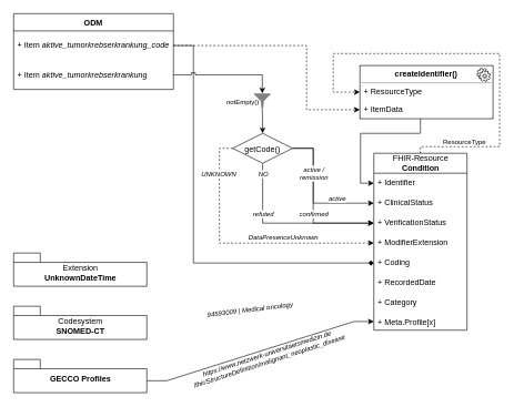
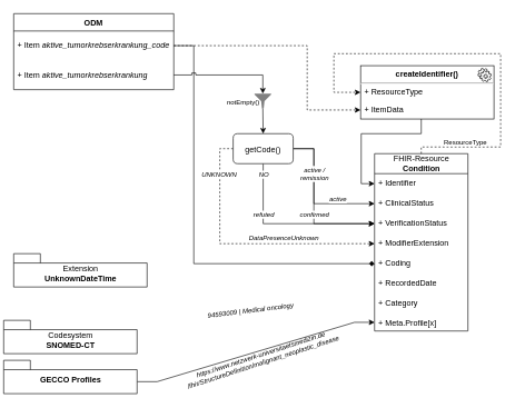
- <mxCell id="39" value="&lt;p style=&quot;line-height: 100%&quot;&gt;getCode()&lt;/p&gt;" style="rhombus;whiteSpace=wrap;html=1;aspect=fixed;verticalAlign=middle;" parent="1" vertex="1"><mxGeometry x="349" y="200" width="90" height="45" as="geometry" /></mxCell>
+ <mxCell id="39" value="&lt;p style=&quot;line-height: 100%&quot;&gt;getCode()&lt;/p&gt;" style="whiteSpace=wrap;html=1;aspect=fixed;verticalAlign=middle;rounded=1;" parent="1" vertex="1"><mxGeometry x="349" y="200" width="90" height="45" as="geometry" /></mxCell>
- <mxCell id="24" value="&lt;span style=&quot;font-weight: normal&quot;&gt;Codesystem&lt;/span&gt;&lt;br&gt;SNOMED-CT" style="shape=folder;fontStyle=1;spacingTop=10;tabWidth=40;tabHeight=14;tabPosition=left;html=1;" parent="1" vertex="1"><mxGeometry x="20" y="460" width="200" height="50" as="geometry" /></mxCell>
+ <mxCell id="24" value="&lt;span style=&quot;font-weight: normal&quot;&gt;Codesystem&lt;/span&gt;&lt;br&gt;SNOMED-CT" style="shape=folder;fontStyle=1;spacingTop=10;tabWidth=40;tabHeight=14;tabPosition=left;html=1;" parent="1" vertex="1"><mxGeometry x="5" y="480" width="200" height="50" as="geometry" /></mxCell>
- <mxCell id="19" value="GECCO Profiles" style="shape=folder;fontStyle=1;spacingTop=10;tabWidth=40;tabHeight=14;tabPosition=left;html=1;" parent="1" vertex="1"><mxGeometry x="20" y="540" width="200" height="50" as="geometry" /></mxCell>
+ <mxCell id="19" value="GECCO Profiles" style="shape=folder;fontStyle=1;spacingTop=10;tabWidth=40;tabHeight=14;tabPosition=left;html=1;" parent="1" vertex="1"><mxGeometry x="5" y="540" width="200" height="50" as="geometry" /></mxCell>
